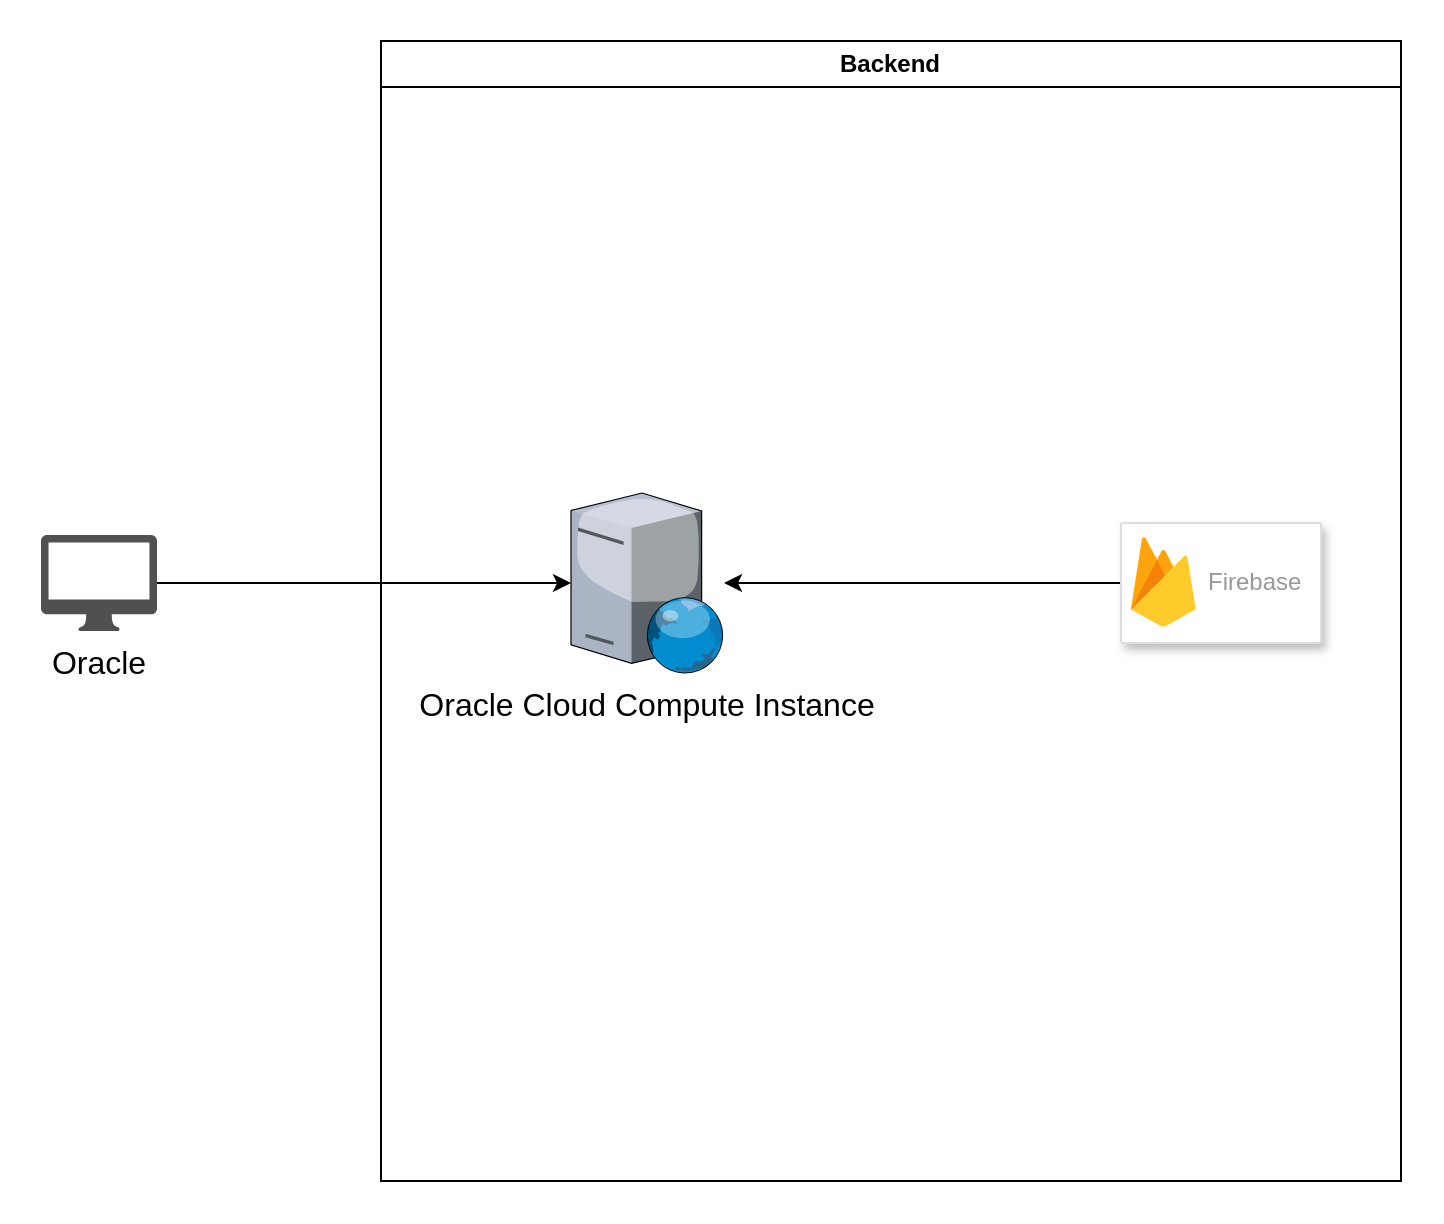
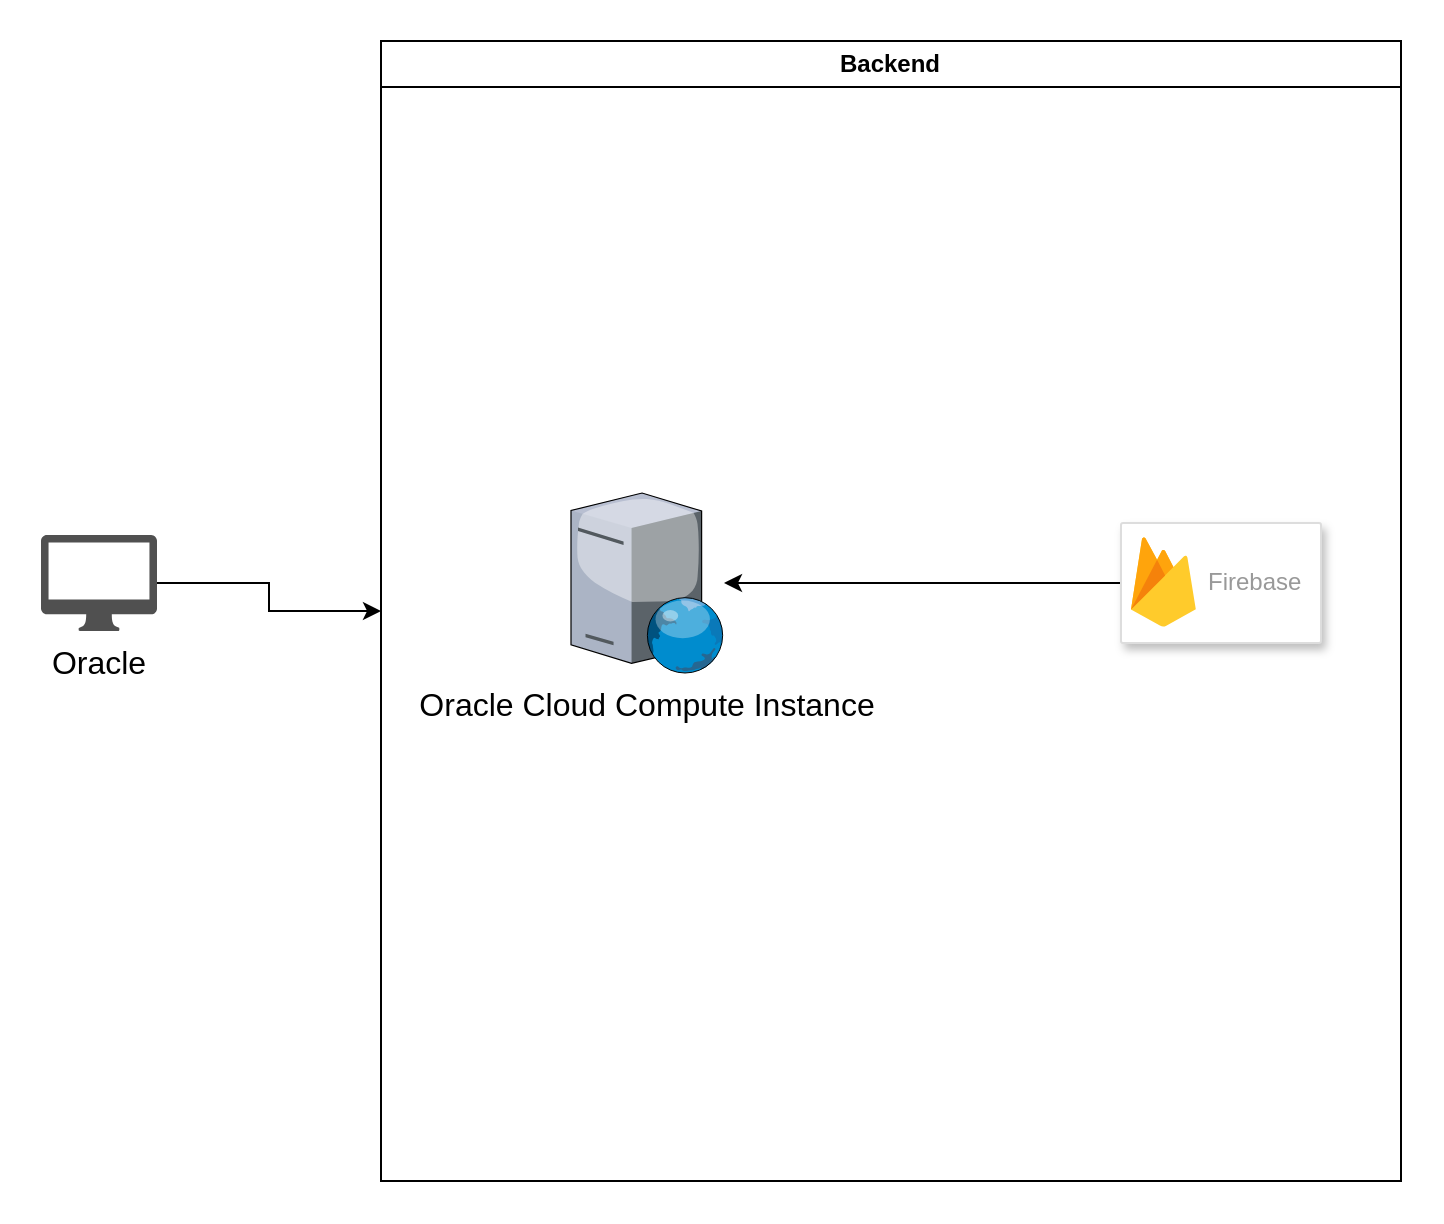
- <mxCell id="6" style="edgeStyle=orthogonalEdgeStyle;rounded=0;orthogonalLoop=1;jettySize=auto;html=1;" edge="1" parent="1" source="7" target="5"><mxGeometry relative="1" as="geometry" /></mxCell>
+ <mxCell id="6" style="edgeStyle=orthogonalEdgeStyle;rounded=0;orthogonalLoop=1;jettySize=auto;html=1;" edge="1" parent="1" source="7" target="8"><mxGeometry relative="1" as="geometry" /></mxCell>
